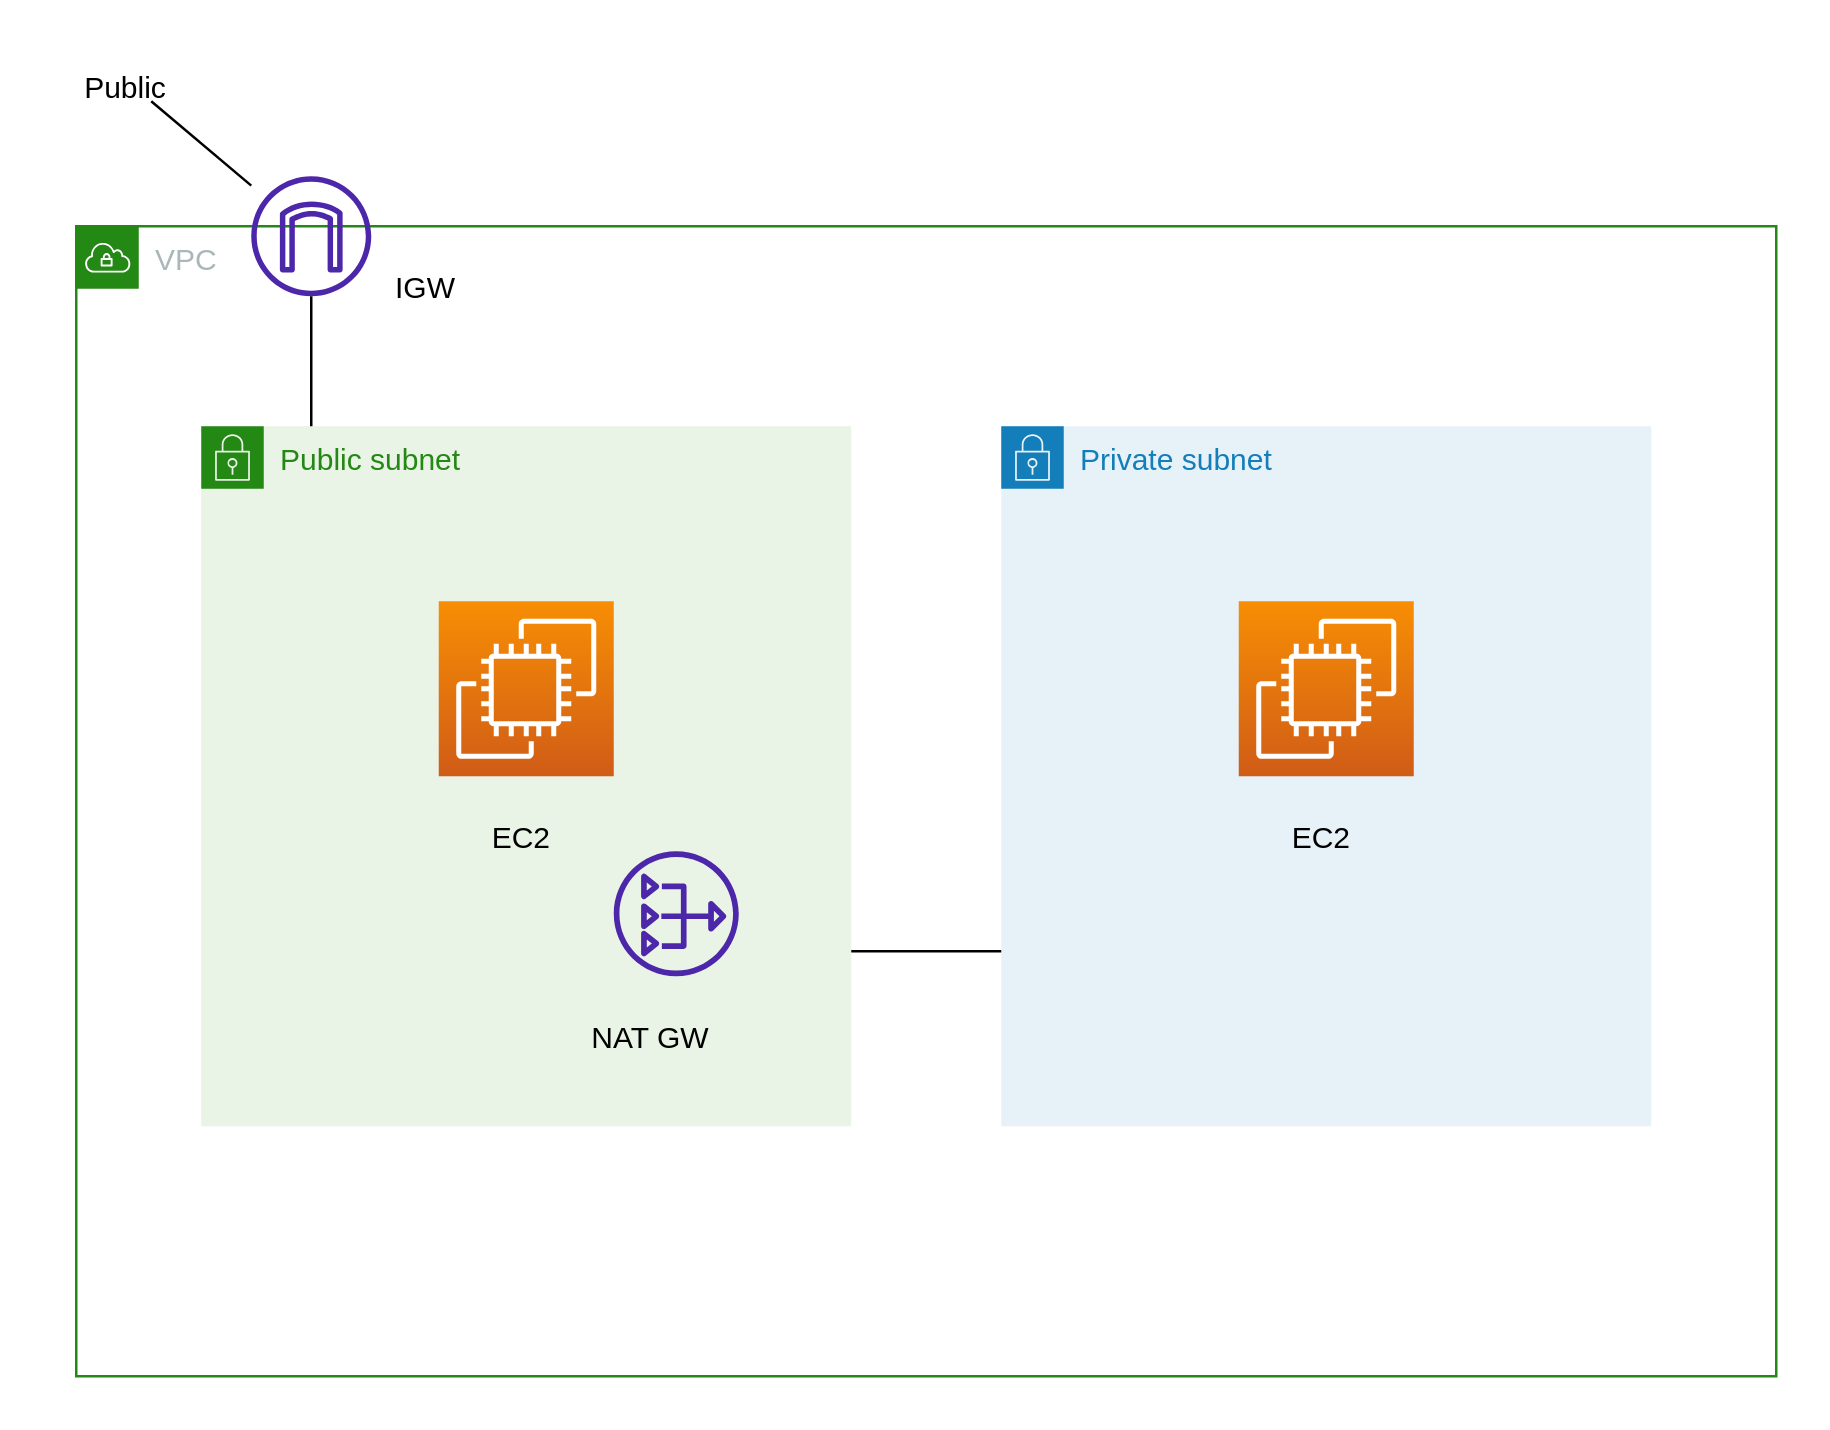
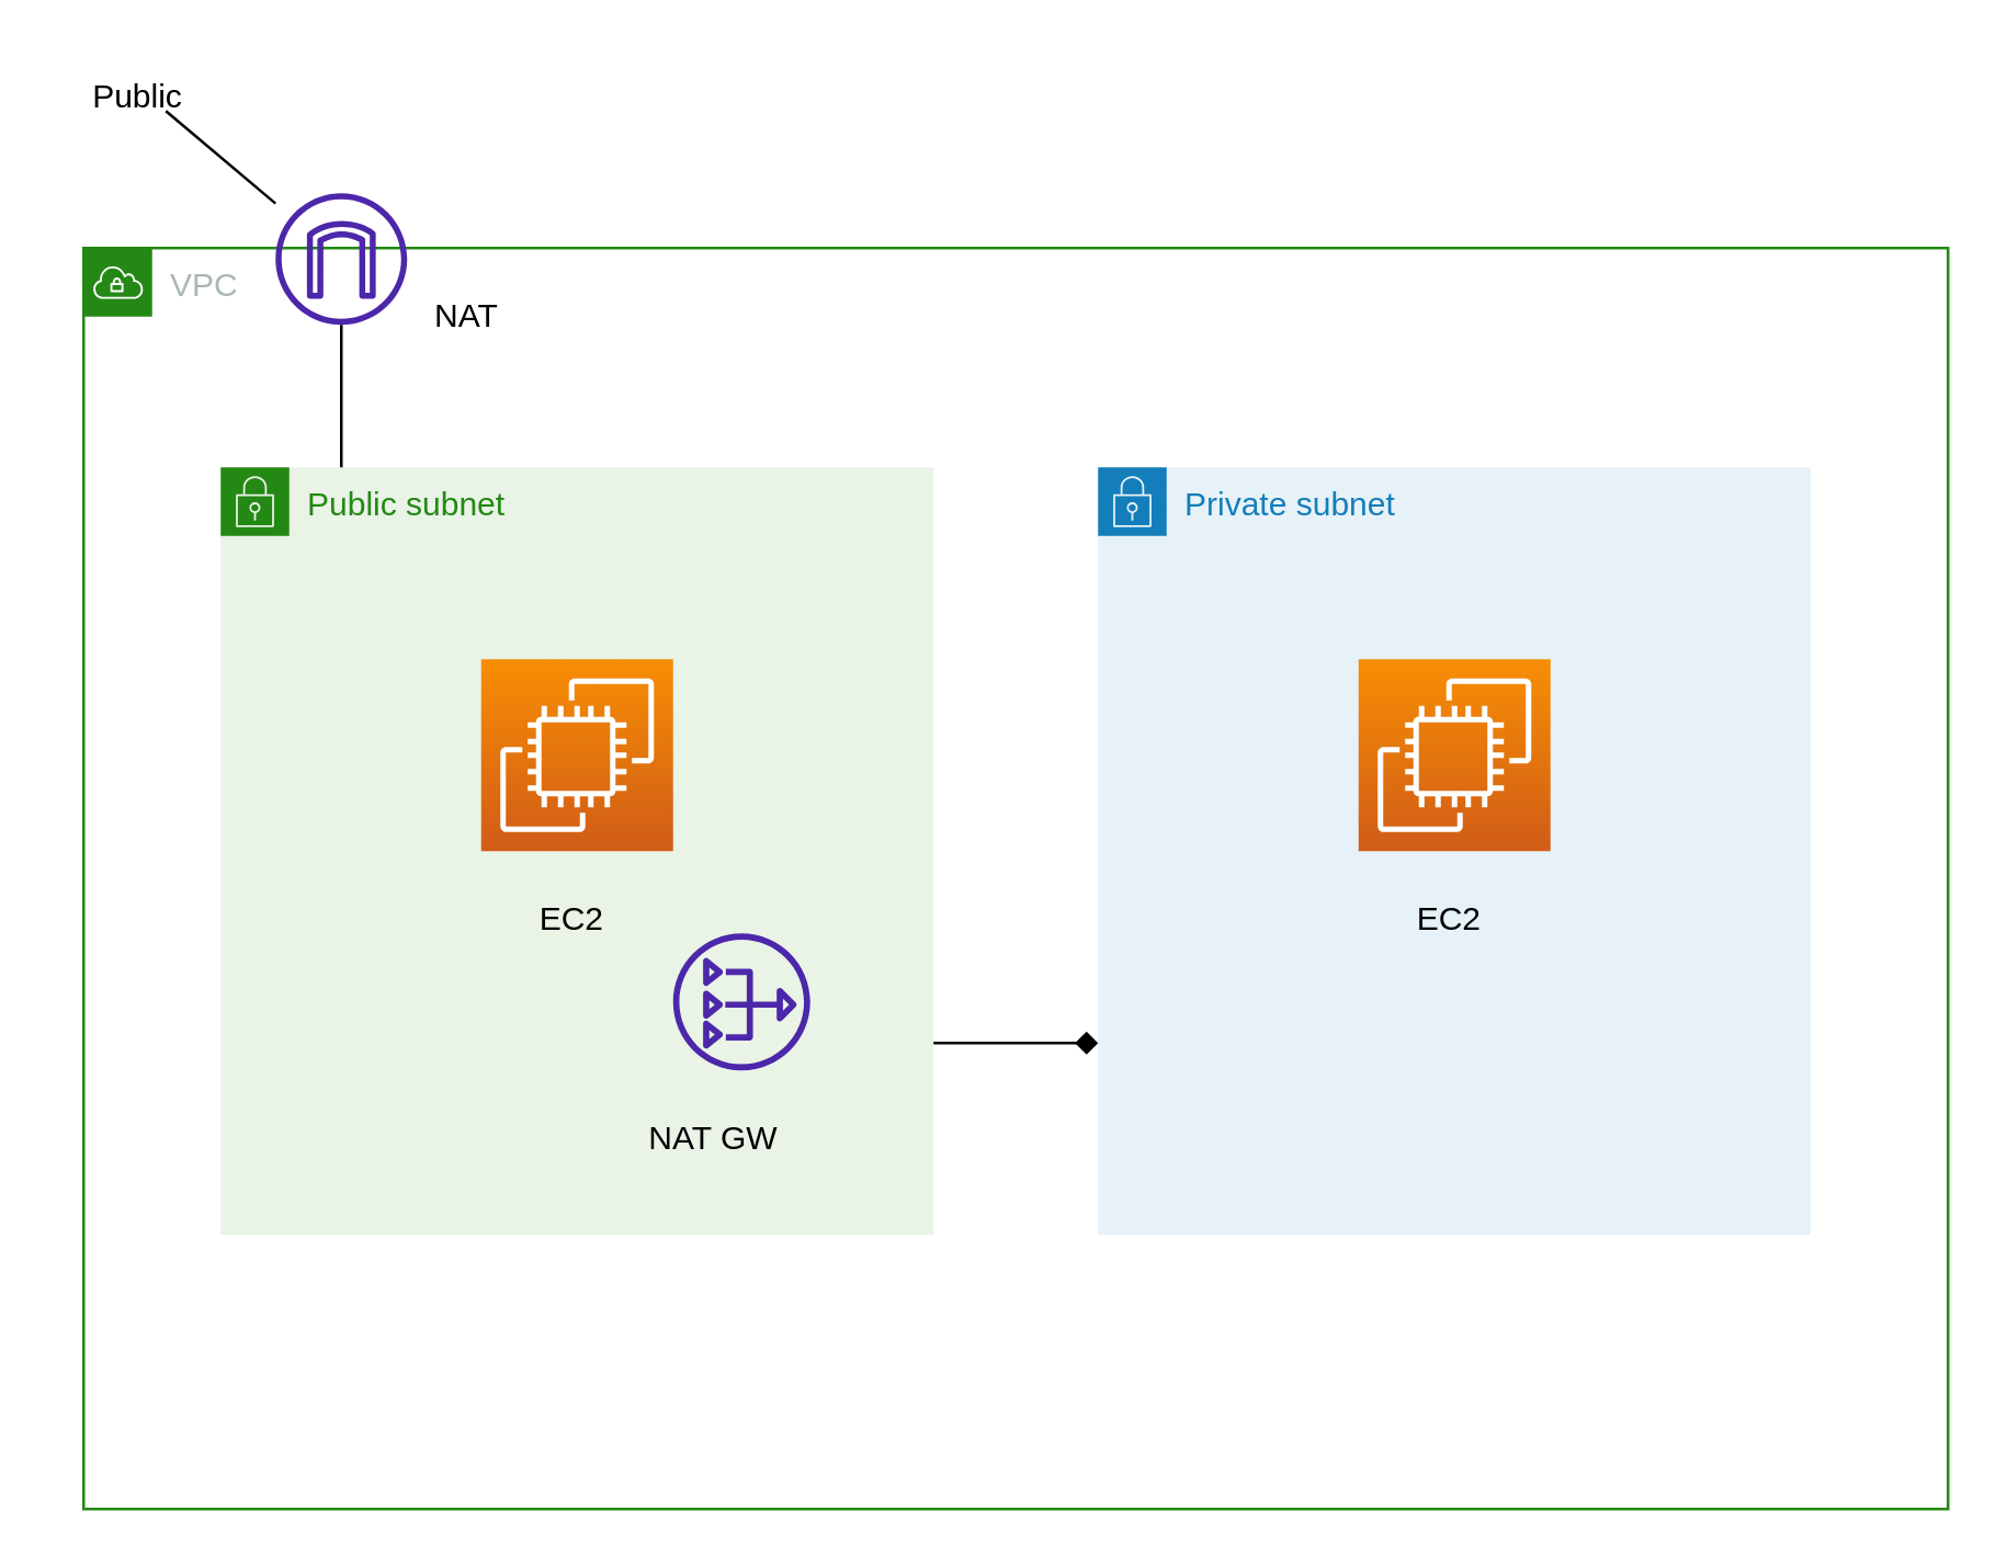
- <mxCell id="14" value="IGW" style="text;html=1;strokeColor=none;fillColor=none;align=center;verticalAlign=middle;whiteSpace=wrap;rounded=0;" vertex="1" parent="2"><mxGeometry x="110" y="10" width="60" height="30" as="geometry" /></mxCell>
+ <mxCell id="14" value="NAT" style="text;html=1;strokeColor=none;fillColor=none;align=center;verticalAlign=middle;whiteSpace=wrap;rounded=0;" vertex="1" parent="2"><mxGeometry x="110" y="10" width="60" height="30" as="geometry" /></mxCell>
- <mxCell id="12" value="" style="endArrow=none;html=1;rounded=0;entryX=0;entryY=0.75;entryDx=0;entryDy=0;exitX=1;exitY=0.75;exitDx=0;exitDy=0;" edge="1" parent="2" source="6" target="3"><mxGeometry width="50" height="50" relative="1" as="geometry"><mxPoint x="310" y="288" as="sourcePoint" /><mxPoint x="370" y="269.053" as="targetPoint" /></mxGeometry></mxCell>
+ <mxCell id="12" value="" style="endArrow=diamond;html=1;rounded=0;entryX=0;entryY=0.75;entryDx=0;entryDy=0;exitX=1;exitY=0.75;exitDx=0;exitDy=0;" edge="1" parent="2" source="6" target="3"><mxGeometry width="50" height="50" relative="1" as="geometry"><mxPoint x="310" y="288" as="sourcePoint" /><mxPoint x="370" y="269.053" as="targetPoint" /></mxGeometry></mxCell>
